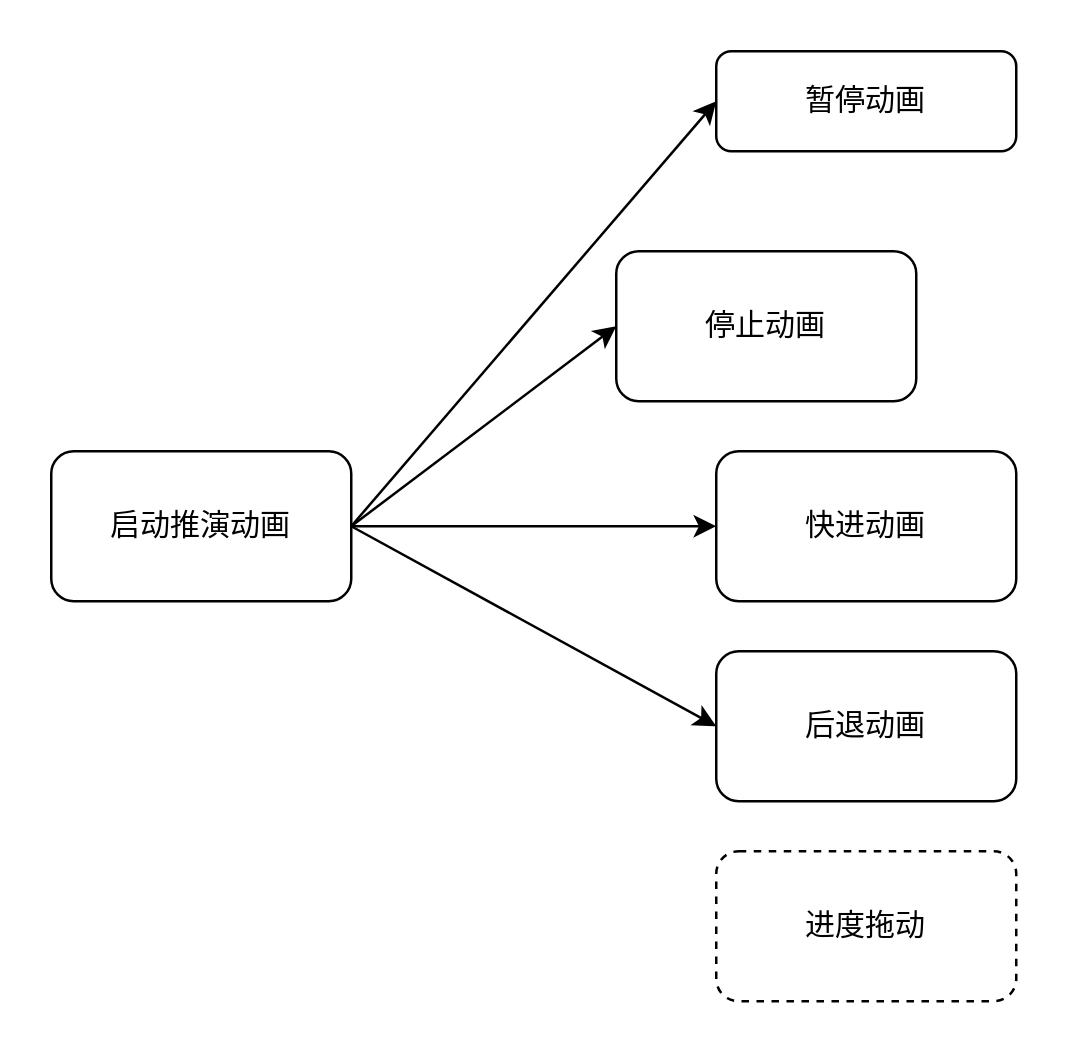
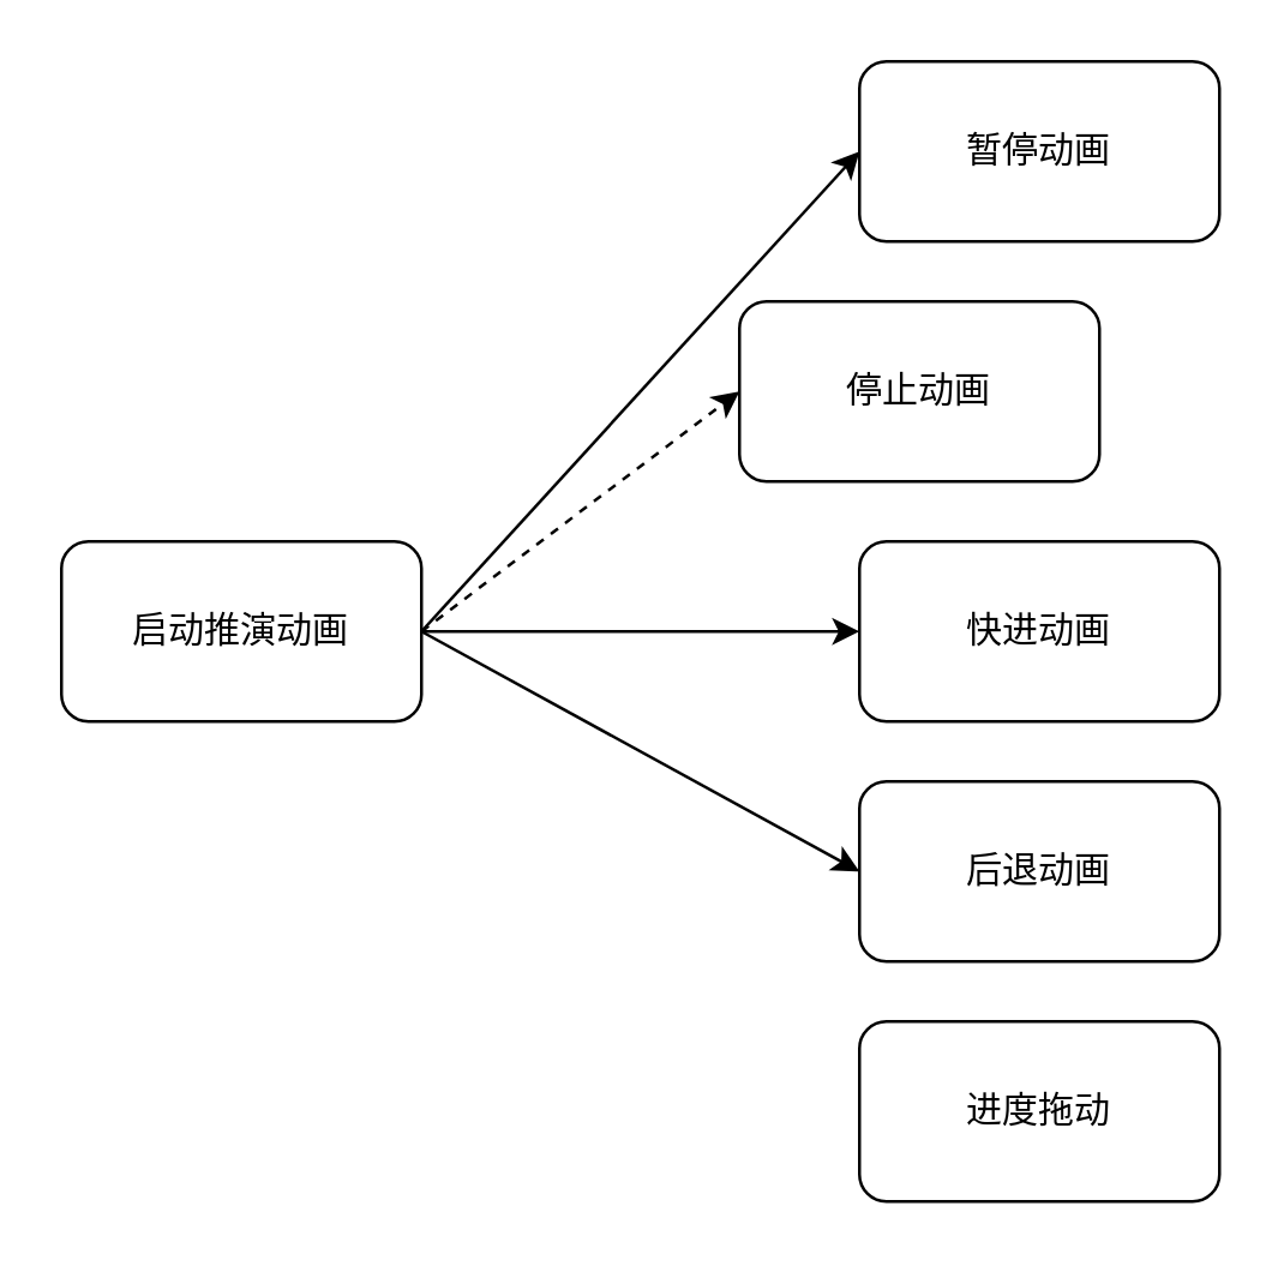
- <mxCell id="7" value="暂停动画" style="rounded=1;whiteSpace=wrap;html=1;" vertex="1" parent="1"><mxGeometry x="286" y="20" width="120" height="40" as="geometry" /></mxCell>
+ <mxCell id="7" value="暂停动画" style="rounded=1;whiteSpace=wrap;html=1;" vertex="1" parent="1"><mxGeometry x="286" y="20" width="120" height="60" as="geometry" /></mxCell>
- <mxCell id="3" style="rounded=0;orthogonalLoop=1;jettySize=auto;html=1;exitX=1;exitY=0.5;exitDx=0;exitDy=0;entryX=0;entryY=0.5;entryDx=0;entryDy=0;" edge="1" parent="1" source="6" target="8"><mxGeometry relative="1" as="geometry" /></mxCell>
+ <mxCell id="3" style="rounded=0;orthogonalLoop=1;jettySize=auto;html=1;exitX=1;exitY=0.5;exitDx=0;exitDy=0;entryX=0;entryY=0.5;entryDx=0;entryDy=0;dashed=1;" edge="1" parent="1" source="6" target="8"><mxGeometry relative="1" as="geometry" /></mxCell>
- <mxCell id="11" value="进度拖动" style="rounded=1;whiteSpace=wrap;html=1;dashed=1;" vertex="1" parent="1"><mxGeometry x="286" y="340" width="120" height="60" as="geometry" /></mxCell>
+ <mxCell id="11" value="进度拖动" style="rounded=1;whiteSpace=wrap;html=1;" vertex="1" parent="1"><mxGeometry x="286" y="340" width="120" height="60" as="geometry" /></mxCell>
